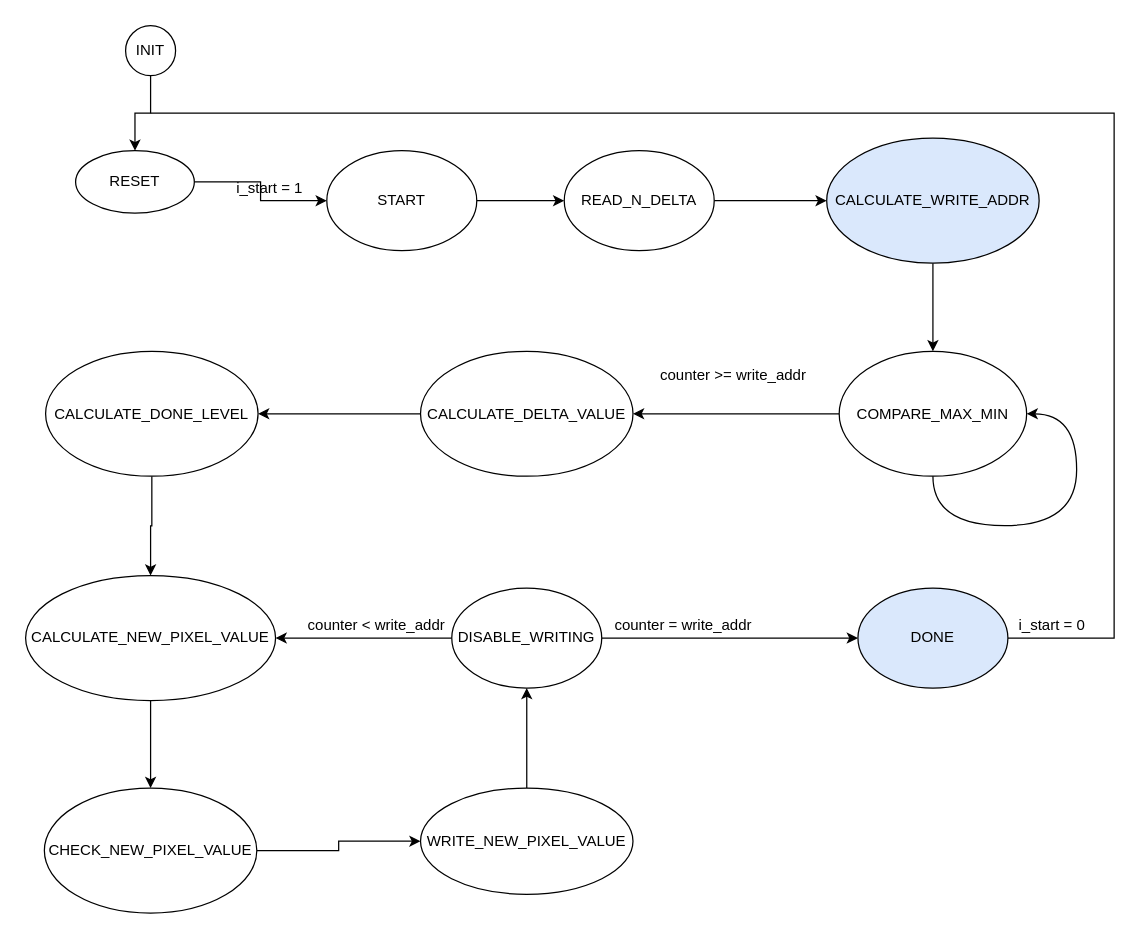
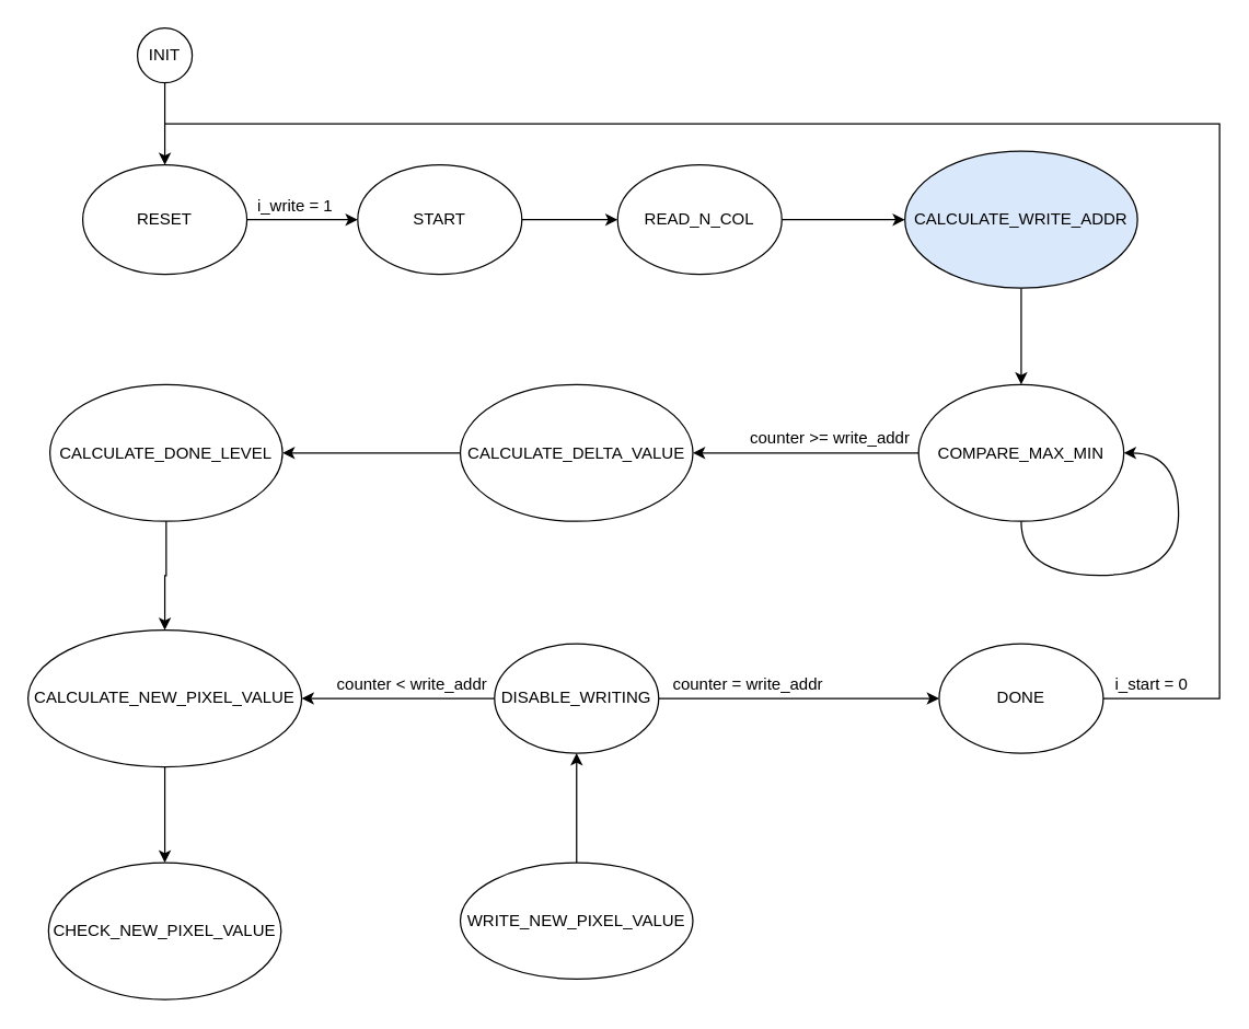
- <mxCell id="5" value="RESET" style="ellipse;whiteSpace=wrap;html=1;" parent="1" vertex="1"><mxGeometry x="60" y="120" width="95" height="50" as="geometry" /></mxCell>
+ <mxCell id="5" value="RESET" style="ellipse;whiteSpace=wrap;html=1;" parent="1" vertex="1"><mxGeometry x="60" y="120" width="120" height="80" as="geometry" /></mxCell>
- <mxCell id="26" value="i_start = 1" style="text;html=1;align=center;verticalAlign=middle;resizable=0;points=[];autosize=1;" parent="1" vertex="1"><mxGeometry x="180" y="140" width="70" height="20" as="geometry" /></mxCell>
+ <mxCell id="26" value="i_write = 1" style="text;html=1;align=center;verticalAlign=middle;resizable=0;points=[];autosize=1;" parent="1" vertex="1"><mxGeometry x="180" y="140" width="70" height="20" as="geometry" /></mxCell>
- <mxCell id="9" value="READ_N_DELTA" style="ellipse;whiteSpace=wrap;html=1;" parent="1" vertex="1"><mxGeometry x="451" y="120" width="120" height="80" as="geometry" /></mxCell>
+ <mxCell id="9" value="READ_N_COL" style="ellipse;whiteSpace=wrap;html=1;" parent="1" vertex="1"><mxGeometry x="451" y="120" width="120" height="80" as="geometry" /></mxCell>
- <mxCell id="25" value="counter &amp;gt;= write_addr" style="text;html=1;align=center;verticalAlign=middle;resizable=0;points=[];autosize=1;" parent="1" vertex="1"><mxGeometry x="521" y="290" width="130" height="20" as="geometry" /></mxCell>
+ <mxCell id="25" value="counter &amp;gt;= write_addr" style="text;html=1;align=center;verticalAlign=middle;resizable=0;points=[];autosize=1;" parent="1" vertex="1"><mxGeometry x="541" y="310" width="130" height="20" as="geometry" /></mxCell>
- <mxCell id="31" value="DONE" style="ellipse;whiteSpace=wrap;html=1;fillColor=#dae8fc;" parent="1" vertex="1"><mxGeometry x="686" y="470" width="120" height="80" as="geometry" /></mxCell>
+ <mxCell id="31" value="DONE" style="ellipse;whiteSpace=wrap;html=1;" parent="1" vertex="1"><mxGeometry x="686" y="470" width="120" height="80" as="geometry" /></mxCell>
- <mxCell id="27" style="edgeStyle=orthogonalEdgeStyle;rounded=0;orthogonalLoop=1;jettySize=auto;html=1;entryX=0;entryY=0.5;entryDx=0;entryDy=0;" edge="1" parent="1" source="28" target="17"><mxGeometry relative="1" as="geometry" /></mxCell>
